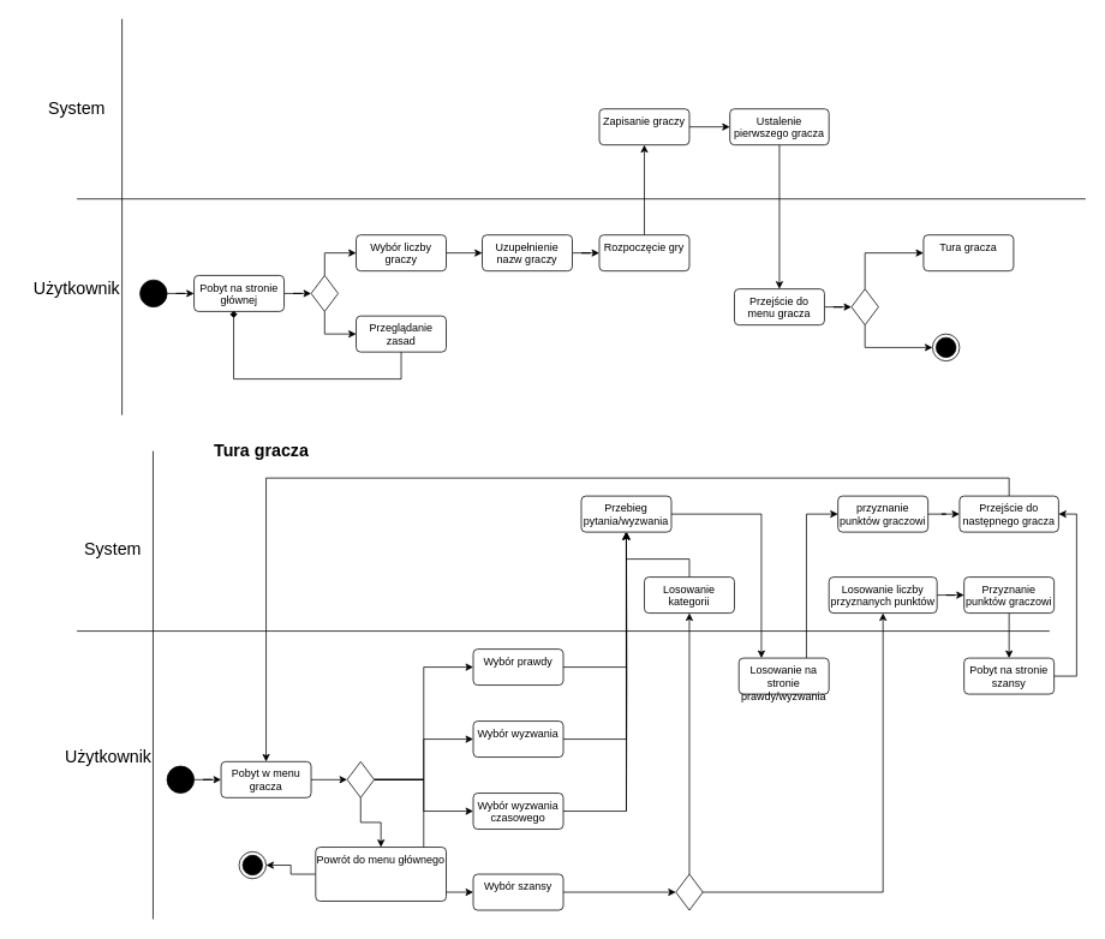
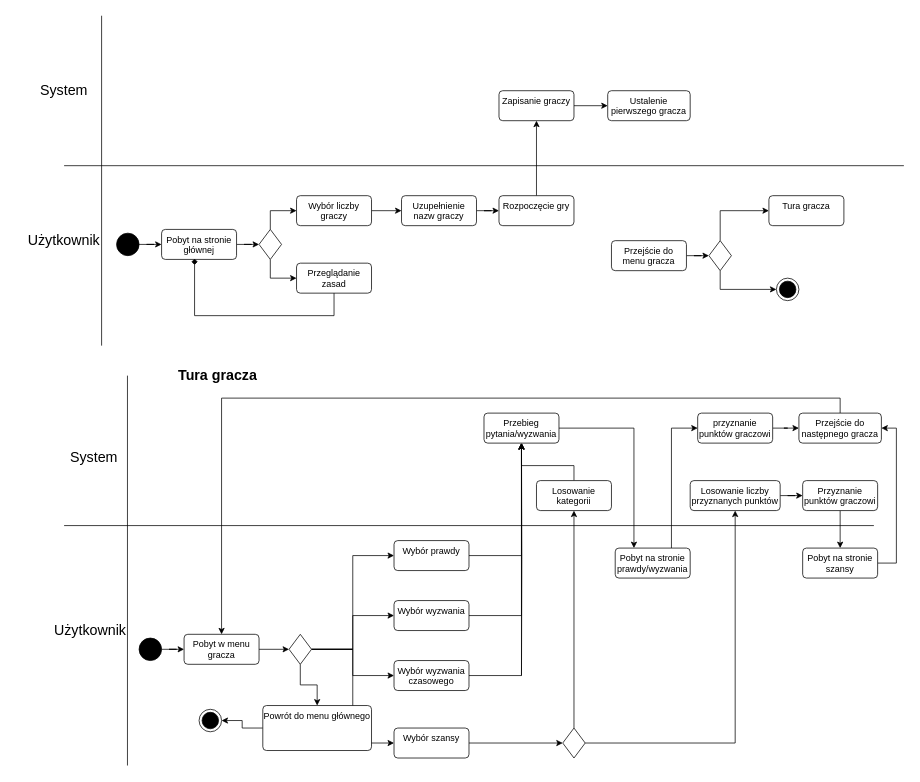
- <mxCell id="70" style="edgeStyle=orthogonalEdgeStyle;rounded=0;orthogonalLoop=1;jettySize=auto;html=1;entryX=0.5;entryY=0;entryDx=0;entryDy=0;" edge="1" parent="1" source="71" target="29"><mxGeometry relative="1" as="geometry" /></mxCell>
- <mxCell id="75" value="Losowanie na stronie prawdy/wyzwania" style="html=1;align=center;verticalAlign=top;rounded=1;absoluteArcSize=1;arcSize=10;dashed=0;whiteSpace=wrap;" vertex="1" parent="1"><mxGeometry x="820" y="730" width="100" height="40" as="geometry" /></mxCell>
+ <mxCell id="75" value="Pobyt na stronie prawdy/wyzwania" style="html=1;align=center;verticalAlign=top;rounded=1;absoluteArcSize=1;arcSize=10;dashed=0;whiteSpace=wrap;" vertex="1" parent="1"><mxGeometry x="820" y="730" width="100" height="40" as="geometry" /></mxCell>
